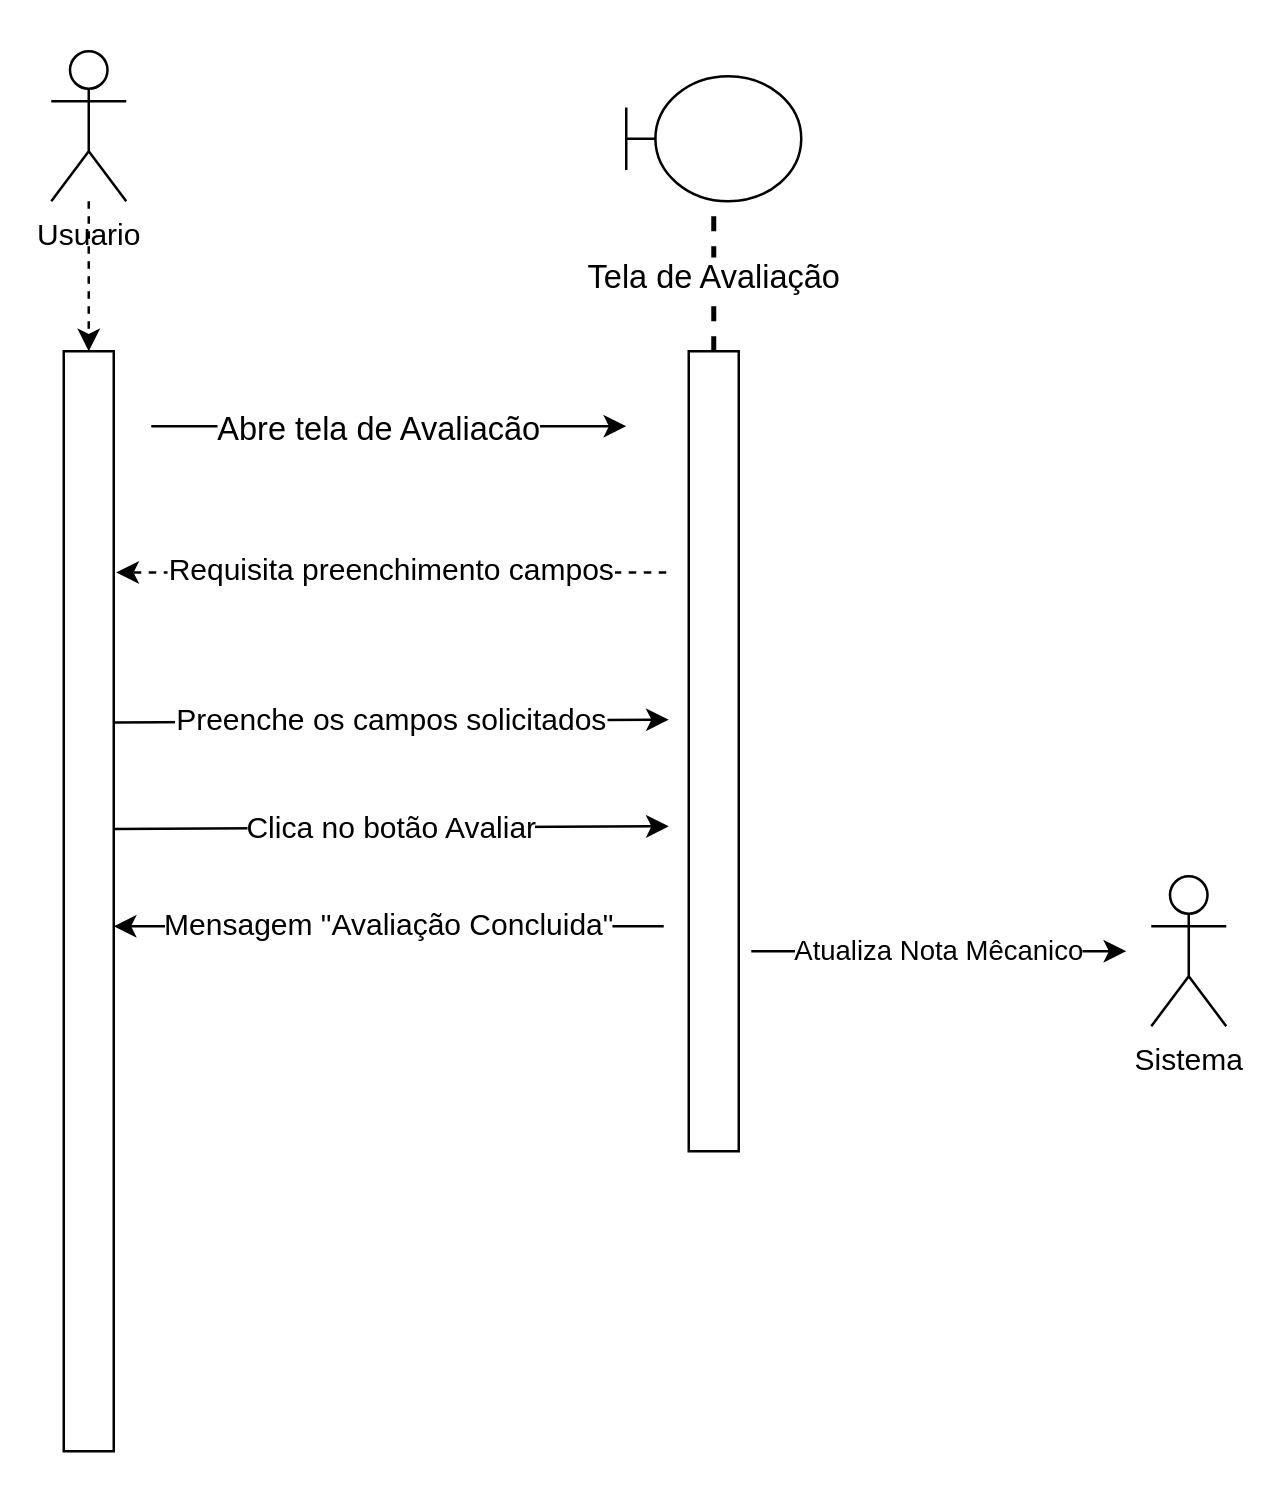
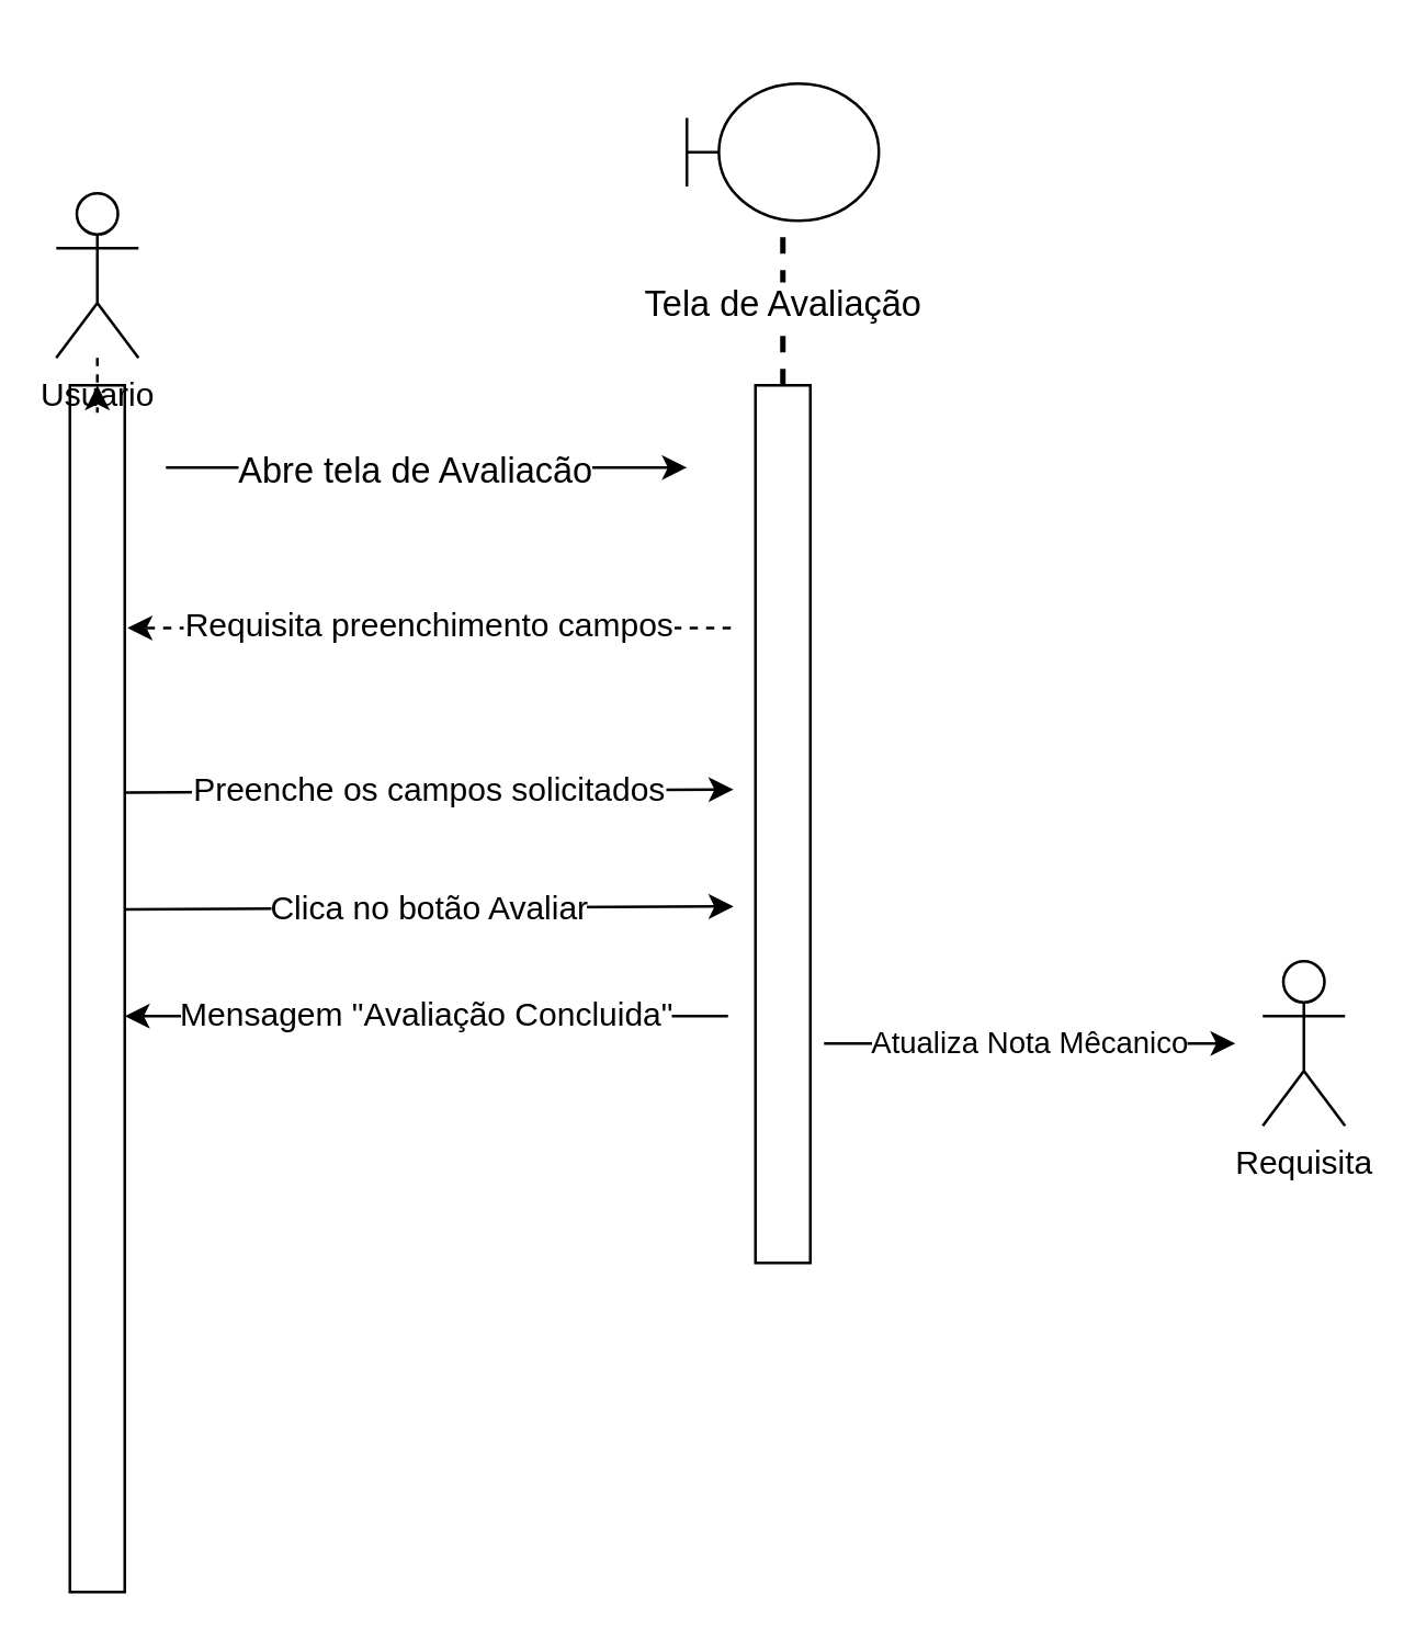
- <mxCell id="4" value="Usuario" style="shape=umlActor;verticalLabelPosition=bottom;verticalAlign=top;html=1;outlineConnect=0;" vertex="1" parent="1"><mxGeometry x="20" y="20" width="30" height="60" as="geometry" /></mxCell>
+ <mxCell id="4" value="Usuario" style="shape=umlActor;verticalLabelPosition=bottom;verticalAlign=top;html=1;outlineConnect=0;" vertex="1" parent="1"><mxGeometry x="20" y="70" width="30" height="60" as="geometry" /></mxCell>
- <mxCell id="14" value="Sistema" style="shape=umlActor;verticalLabelPosition=bottom;verticalAlign=top;html=1;outlineConnect=0;" vertex="1" parent="1"><mxGeometry x="460" y="350" width="30" height="60" as="geometry" /></mxCell>
+ <mxCell id="14" value="Requisita" style="shape=umlActor;verticalLabelPosition=bottom;verticalAlign=top;html=1;outlineConnect=0;" vertex="1" parent="1"><mxGeometry x="460" y="350" width="30" height="60" as="geometry" /></mxCell>
